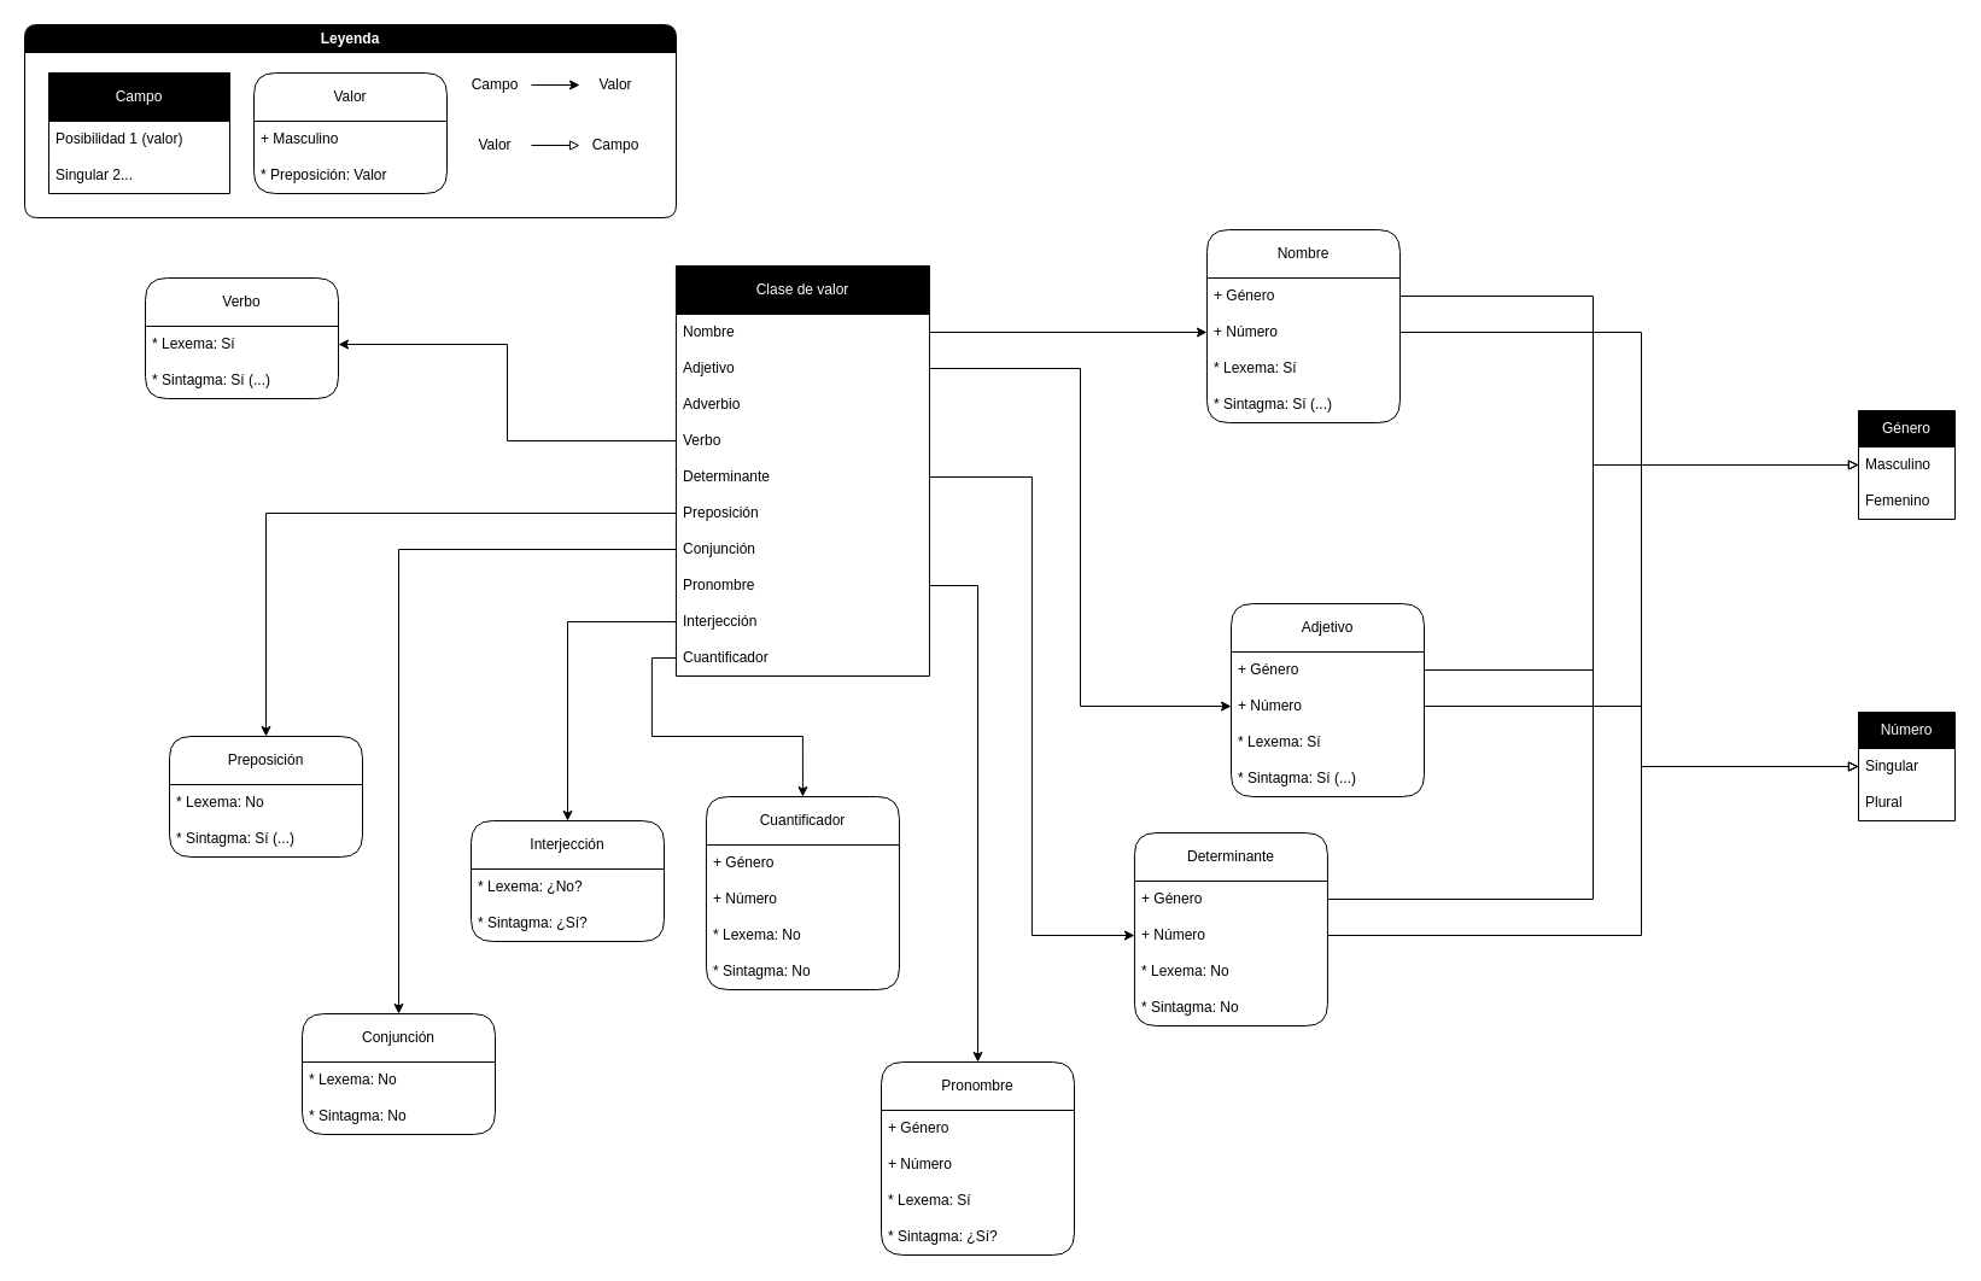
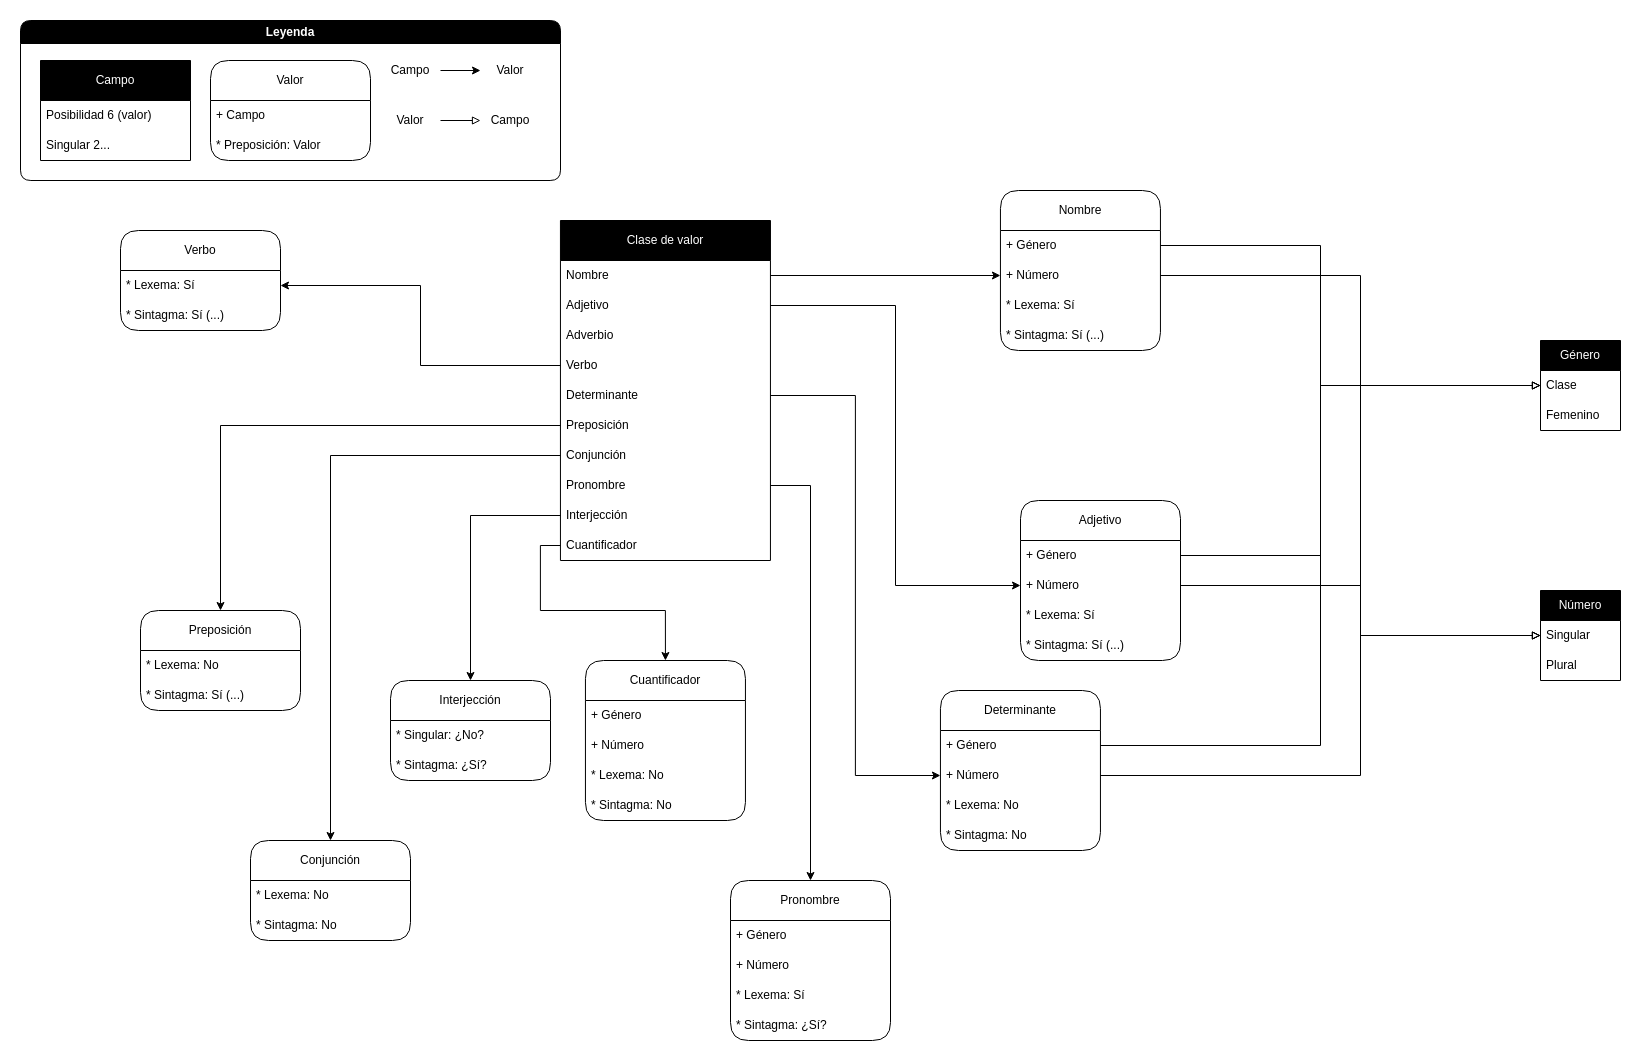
- <mxCell id="40" value="Posibilidad 1 (valor)" style="text;strokeColor=none;fillColor=none;align=left;verticalAlign=middle;spacingLeft=4;spacingRight=4;overflow=hidden;points=[[0,0.5],[1,0.5]];portConstraint=eastwest;rotatable=0;whiteSpace=wrap;html=1;" vertex="1" parent="39"><mxGeometry y="40" width="150" height="30" as="geometry" /></mxCell>
+ <mxCell id="40" value="Posibilidad 6 (valor)" style="text;strokeColor=none;fillColor=none;align=left;verticalAlign=middle;spacingLeft=4;spacingRight=4;overflow=hidden;points=[[0,0.5],[1,0.5]];portConstraint=eastwest;rotatable=0;whiteSpace=wrap;html=1;" vertex="1" parent="39"><mxGeometry y="40" width="150" height="30" as="geometry" /></mxCell>
- <mxCell id="43" value="+ Masculino" style="text;strokeColor=none;fillColor=none;align=left;verticalAlign=middle;spacingLeft=4;spacingRight=4;overflow=hidden;points=[[0,0.5],[1,0.5]];portConstraint=eastwest;rotatable=0;whiteSpace=wrap;html=1;fontStyle=0" vertex="1" parent="42"><mxGeometry y="40" width="160" height="30" as="geometry" /></mxCell>
+ <mxCell id="43" value="+ Campo" style="text;strokeColor=none;fillColor=none;align=left;verticalAlign=middle;spacingLeft=4;spacingRight=4;overflow=hidden;points=[[0,0.5],[1,0.5]];portConstraint=eastwest;rotatable=0;whiteSpace=wrap;html=1;fontStyle=0" vertex="1" parent="42"><mxGeometry y="40" width="160" height="30" as="geometry" /></mxCell>
- <mxCell id="19" value="Masculino" style="text;strokeColor=none;fillColor=none;align=left;verticalAlign=middle;spacingLeft=4;spacingRight=4;overflow=hidden;points=[[0,0.5],[1,0.5]];portConstraint=eastwest;rotatable=0;whiteSpace=wrap;html=1;" vertex="1" parent="18"><mxGeometry y="30" width="80" height="30" as="geometry" /></mxCell>
+ <mxCell id="19" value="Clase" style="text;strokeColor=none;fillColor=none;align=left;verticalAlign=middle;spacingLeft=4;spacingRight=4;overflow=hidden;points=[[0,0.5],[1,0.5]];portConstraint=eastwest;rotatable=0;whiteSpace=wrap;html=1;" vertex="1" parent="18"><mxGeometry y="30" width="80" height="30" as="geometry" /></mxCell>
- <mxCell id="67" value="&lt;span&gt;* Lexema: ¿No?&lt;/span&gt;" style="text;strokeColor=none;fillColor=none;align=left;verticalAlign=middle;spacingLeft=4;spacingRight=4;overflow=hidden;points=[[0,0.5],[1,0.5]];portConstraint=eastwest;rotatable=0;whiteSpace=wrap;html=1;fontStyle=0" vertex="1" parent="66"><mxGeometry y="40" width="160" height="30" as="geometry" /></mxCell>
+ <mxCell id="67" value="&lt;span&gt;* Singular: ¿No?&lt;/span&gt;" style="text;strokeColor=none;fillColor=none;align=left;verticalAlign=middle;spacingLeft=4;spacingRight=4;overflow=hidden;points=[[0,0.5],[1,0.5]];portConstraint=eastwest;rotatable=0;whiteSpace=wrap;html=1;fontStyle=0" vertex="1" parent="66"><mxGeometry y="40" width="160" height="30" as="geometry" /></mxCell>
